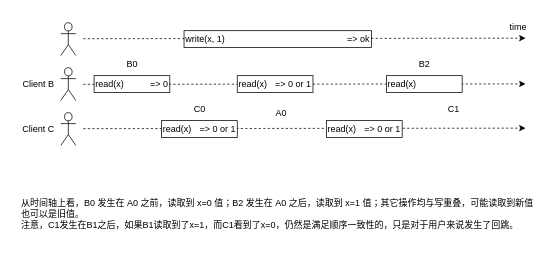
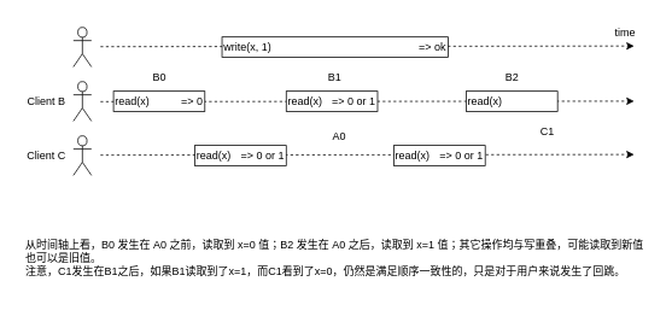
+ <mxCell id="37" value="B1" style="text;html=1;strokeColor=none;fillColor=none;align=center;verticalAlign=middle;whiteSpace=wrap;rounded=0;" vertex="1" parent="1"><mxGeometry x="340" y="70" width="60" height="30" as="geometry" /></mxCell>
- <mxCell id="39" value="C0" style="text;html=1;strokeColor=none;fillColor=none;align=center;verticalAlign=middle;whiteSpace=wrap;rounded=0;" vertex="1" parent="1"><mxGeometry x="235.5" y="130" width="60" height="30" as="geometry" /></mxCell>
